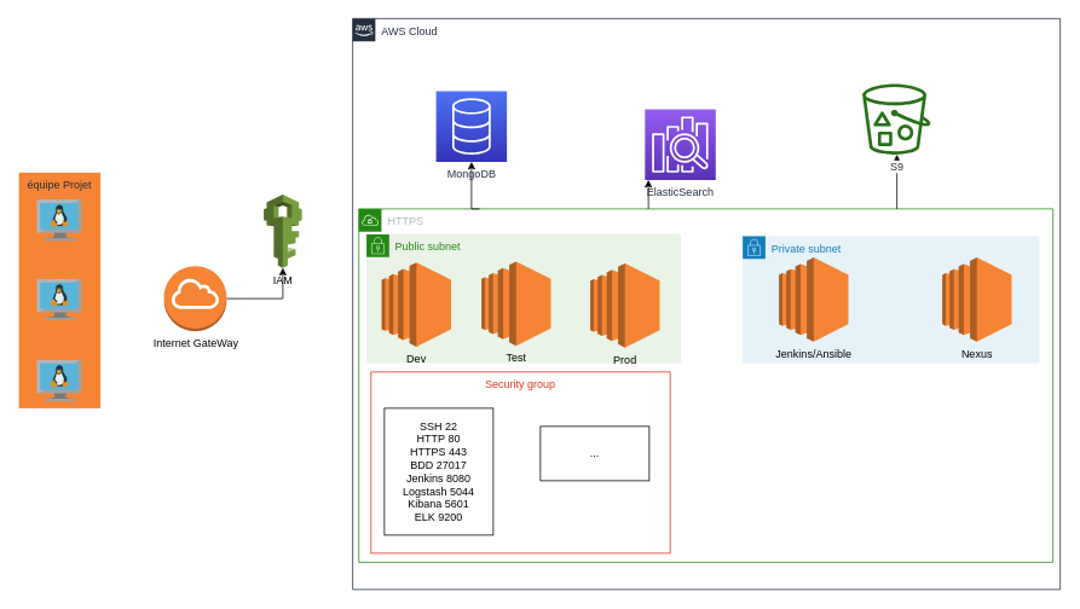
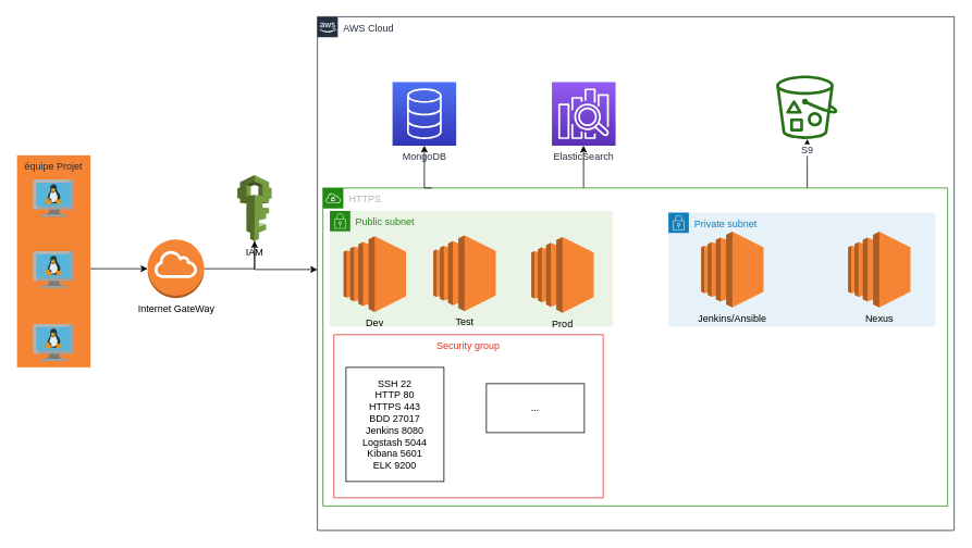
- <mxCell id="18" value="ElasticSearch" style="points=[[0,0,0],[0.25,0,0],[0.5,0,0],[0.75,0,0],[1,0,0],[0,1,0],[0.25,1,0],[0.5,1,0],[0.75,1,0],[1,1,0],[0,0.25,0],[0,0.5,0],[0,0.75,0],[1,0.25,0],[1,0.5,0],[1,0.75,0]];outlineConnect=0;fontColor=#232F3E;gradientColor=#945DF2;gradientDirection=north;fillColor=#5A30B5;strokeColor=#ffffff;dashed=0;verticalLabelPosition=bottom;verticalAlign=top;align=center;html=1;fontSize=12;fontStyle=0;aspect=fixed;shape=mxgraph.aws4.resourceIcon;resIcon=mxgraph.aws4.elasticsearch_service;" vertex="1" parent="1"><mxGeometry x="710.25" y="120" width="78" height="78" as="geometry" /></mxCell>
+ <mxCell id="18" value="ElasticSearch" style="points=[[0,0,0],[0.25,0,0],[0.5,0,0],[0.75,0,0],[1,0,0],[0,1,0],[0.25,1,0],[0.5,1,0],[0.75,1,0],[1,1,0],[0,0.25,0],[0,0.5,0],[0,0.75,0],[1,0.25,0],[1,0.5,0],[1,0.75,0]];outlineConnect=0;fontColor=#232F3E;gradientColor=#945DF2;gradientDirection=north;fillColor=#5A30B5;strokeColor=#ffffff;dashed=0;verticalLabelPosition=bottom;verticalAlign=top;align=center;html=1;fontSize=12;fontStyle=0;aspect=fixed;shape=mxgraph.aws4.resourceIcon;resIcon=mxgraph.aws4.elasticsearch_service;" vertex="1" parent="1"><mxGeometry x="675.25" y="100" width="78" height="78" as="geometry" /></mxCell>
+ <mxCell id="5" style="edgeStyle=orthogonalEdgeStyle;rounded=0;orthogonalLoop=1;jettySize=auto;html=1;" edge="1" parent="1" source="6" target="28"><mxGeometry relative="1" as="geometry"><Array as="points"><mxPoint x="150" y="329" /><mxPoint x="150" y="329" /></Array></mxGeometry></mxCell>
+ <mxCell id="25" style="edgeStyle=orthogonalEdgeStyle;rounded=0;orthogonalLoop=1;jettySize=auto;html=1;" edge="1" parent="1" source="26" target="3"><mxGeometry relative="1" as="geometry"><mxPoint x="380" y="271" as="targetPoint" /><Array as="points"><mxPoint x="350" y="330" /><mxPoint x="350" y="330" /></Array></mxGeometry></mxCell>
